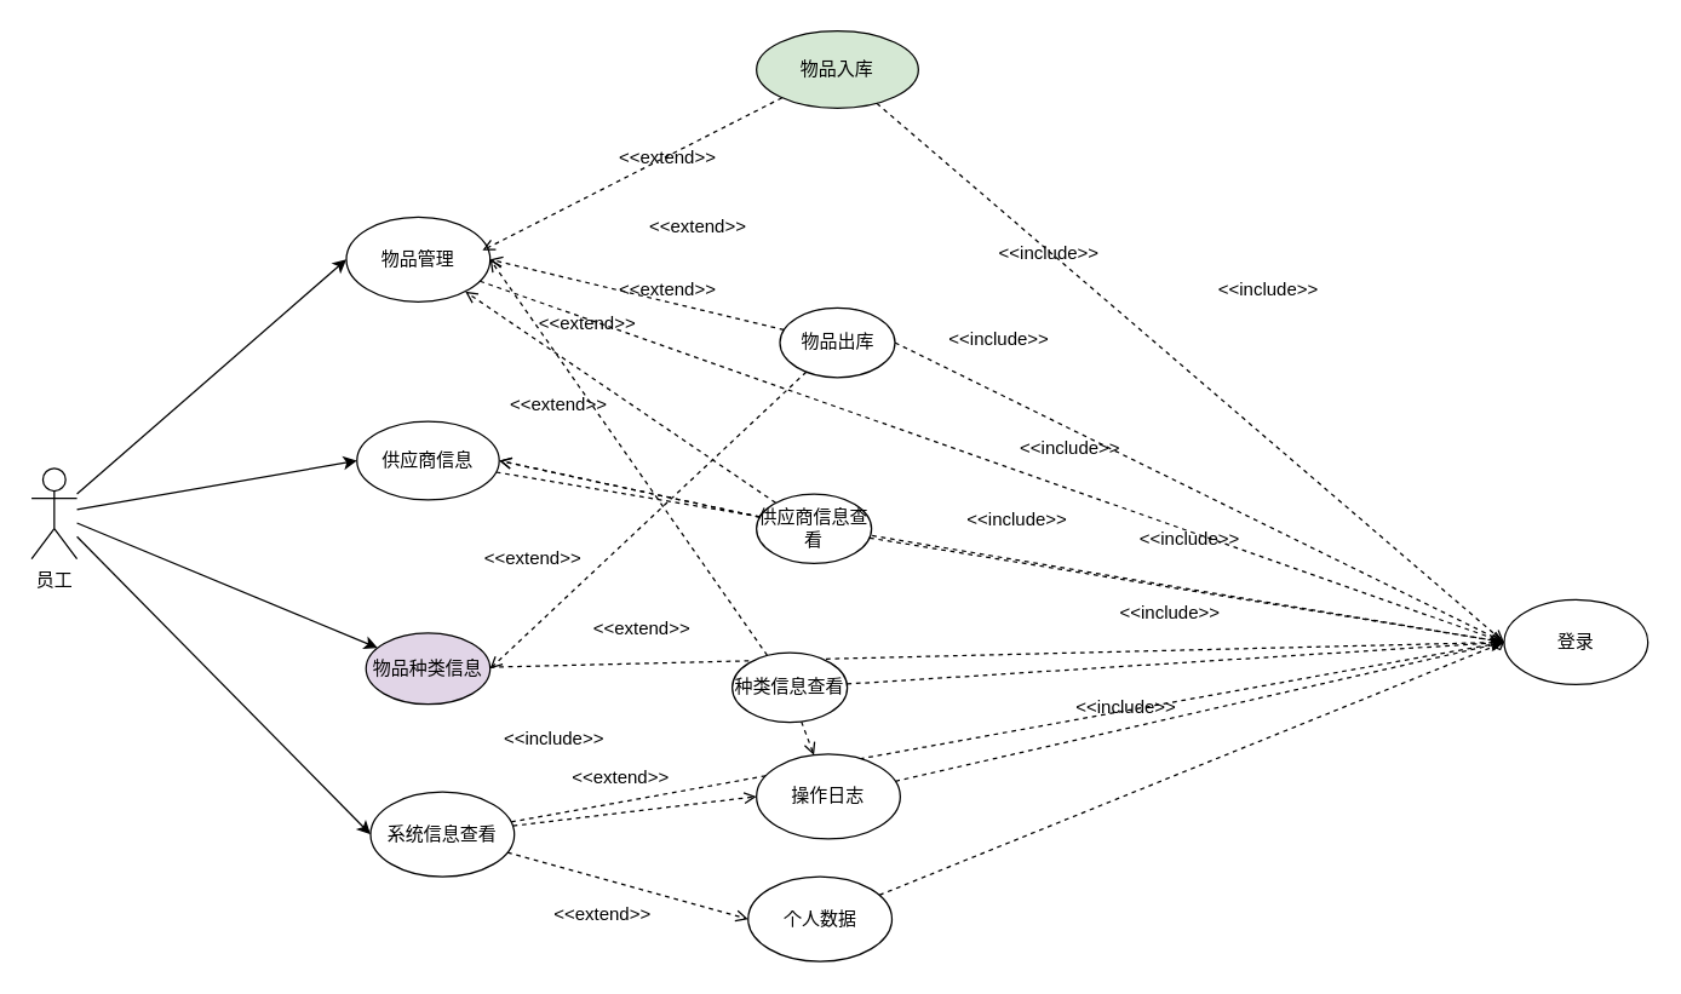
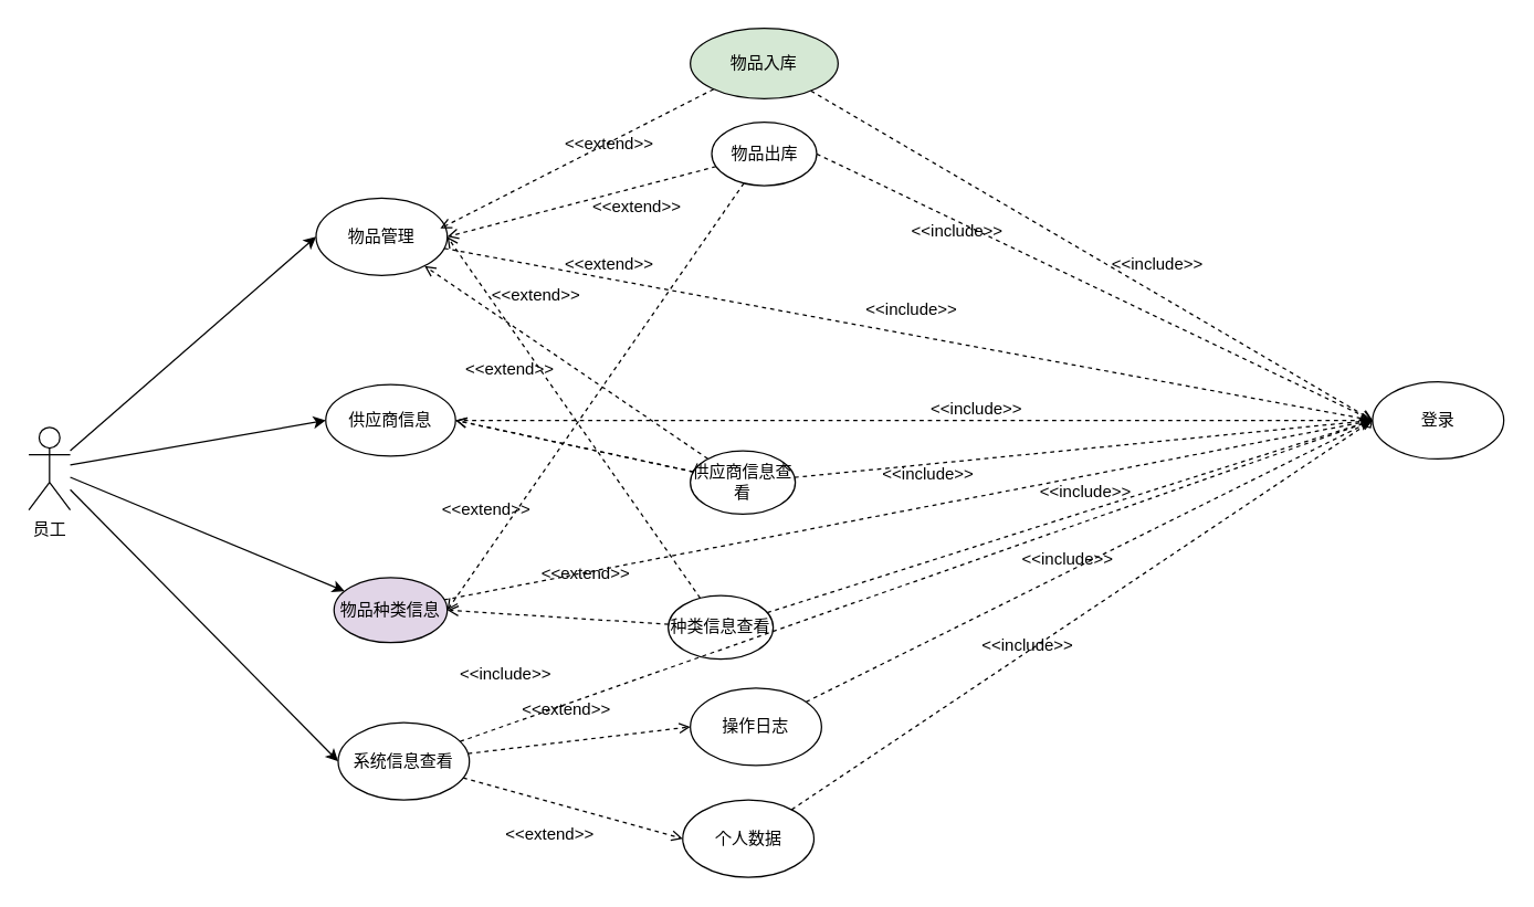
- <mxCell id="16" value="物品出库" style="ellipse;whiteSpace=wrap;html=1;" parent="1" vertex="1"><mxGeometry x="514.5" y="203" width="76" height="46" as="geometry" /></mxCell>
+ <mxCell id="16" value="物品出库" style="ellipse;whiteSpace=wrap;html=1;" parent="1" vertex="1"><mxGeometry x="514.5" y="88" width="76" height="46" as="geometry" /></mxCell>
- <mxCell id="32" value="登录" style="ellipse;whiteSpace=wrap;html=1;" parent="1" vertex="1"><mxGeometry x="993" y="396" width="95" height="56" as="geometry" /></mxCell>
+ <mxCell id="32" value="登录" style="ellipse;whiteSpace=wrap;html=1;" parent="1" vertex="1"><mxGeometry x="993" y="276" width="95" height="56" as="geometry" /></mxCell>
- <mxCell id="26" style="rounded=0;orthogonalLoop=1;jettySize=auto;html=1;dashed=1;endArrow=open;endFill=0;" edge="1" parent="1" source="27" target="48"><mxGeometry relative="1" as="geometry" /></mxCell>
+ <mxCell id="26" style="rounded=0;orthogonalLoop=1;jettySize=auto;html=1;entryX=1;entryY=0.5;entryDx=0;entryDy=0;dashed=1;endArrow=open;endFill=0;" edge="1" parent="1" source="27" target="12"><mxGeometry relative="1" as="geometry" /></mxCell>
